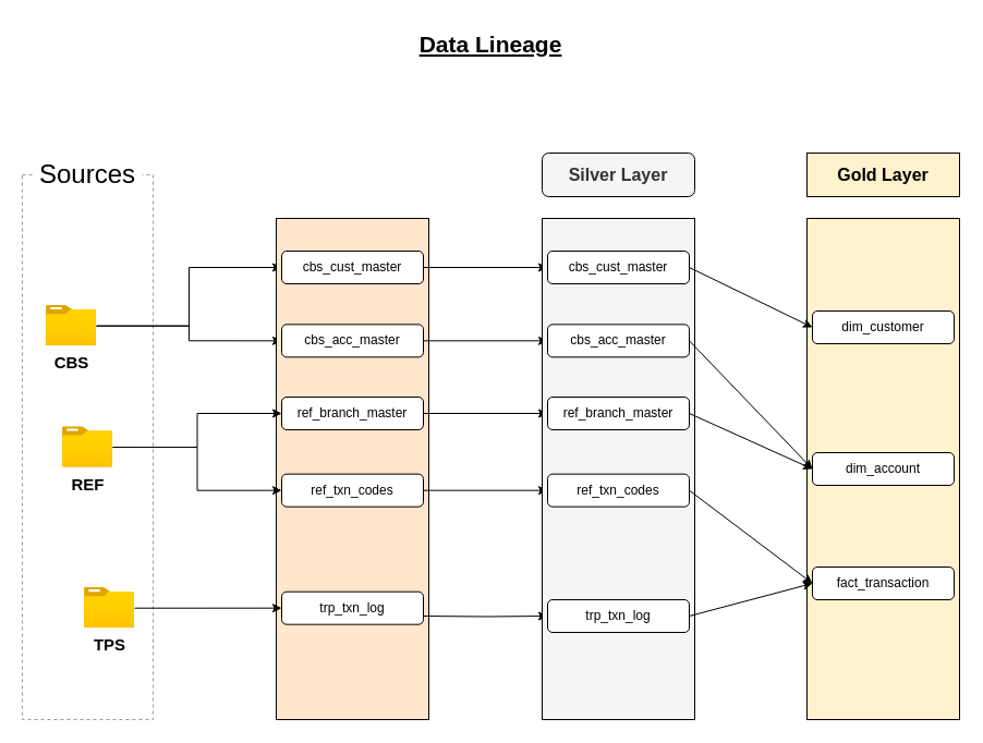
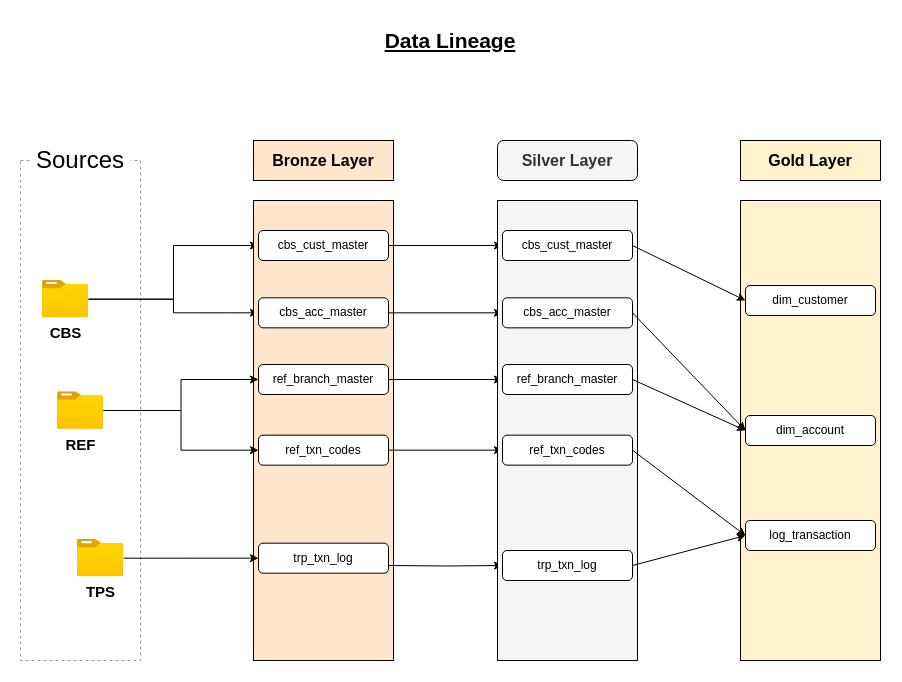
+ <mxCell id="8" value="Bronze Layer" style="rounded=0;whiteSpace=wrap;html=1;fillColor=#ffe6cc;strokeColor=default;fontSize=16;fontStyle=1;gradientColor=none;glass=0;shadow=0;" parent="1" vertex="1"><mxGeometry x="253" y="140" width="140" height="40" as="geometry" /></mxCell>
- <mxCell id="31" value="fact_transaction" style="rounded=1;whiteSpace=wrap;html=1;fillColor=default;strokeColor=light-dark(#000000, #6d5100);fontSize=12;fontStyle=0;" parent="1" vertex="1"><mxGeometry x="745" y="520" width="130" height="30" as="geometry" /></mxCell>
+ <mxCell id="31" value="log_transaction" style="rounded=1;whiteSpace=wrap;html=1;fillColor=default;strokeColor=light-dark(#000000, #6d5100);fontSize=12;fontStyle=0;" parent="1" vertex="1"><mxGeometry x="745" y="520" width="130" height="30" as="geometry" /></mxCell>
